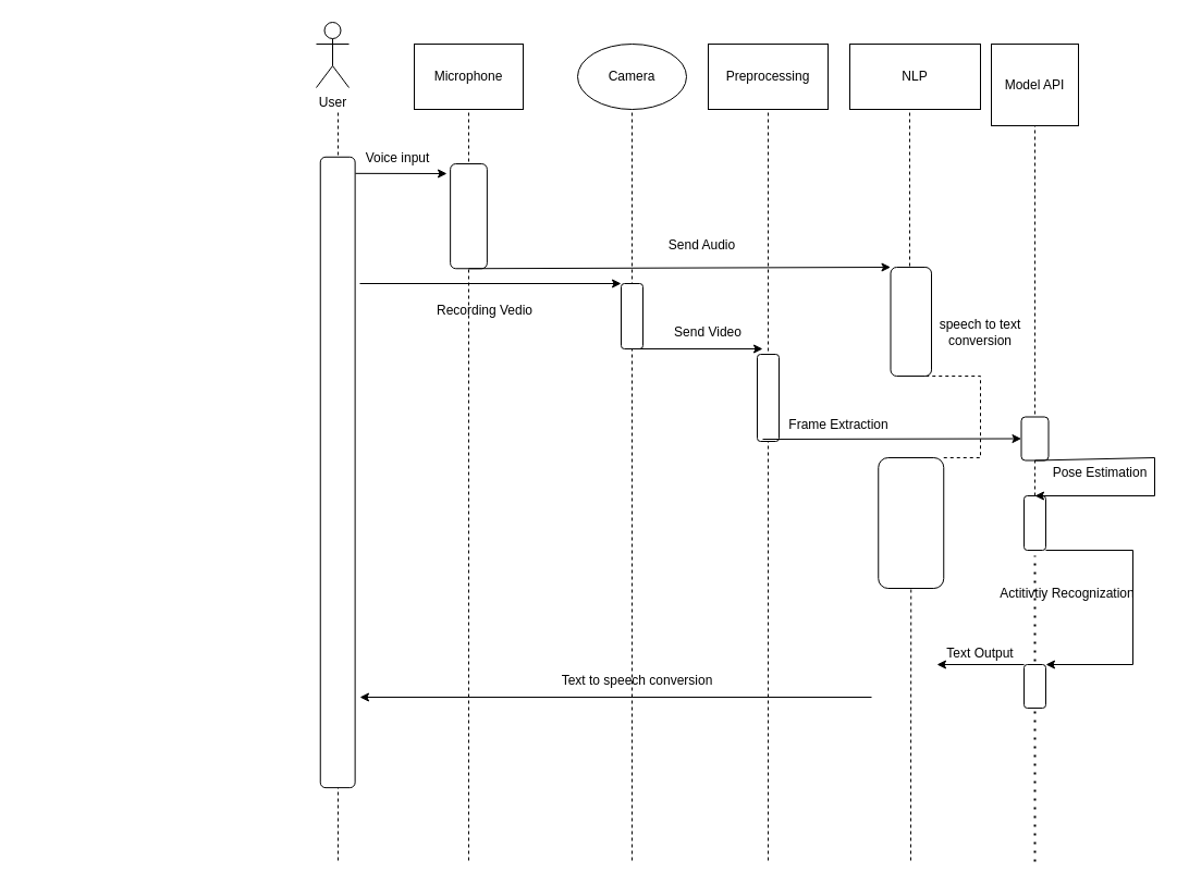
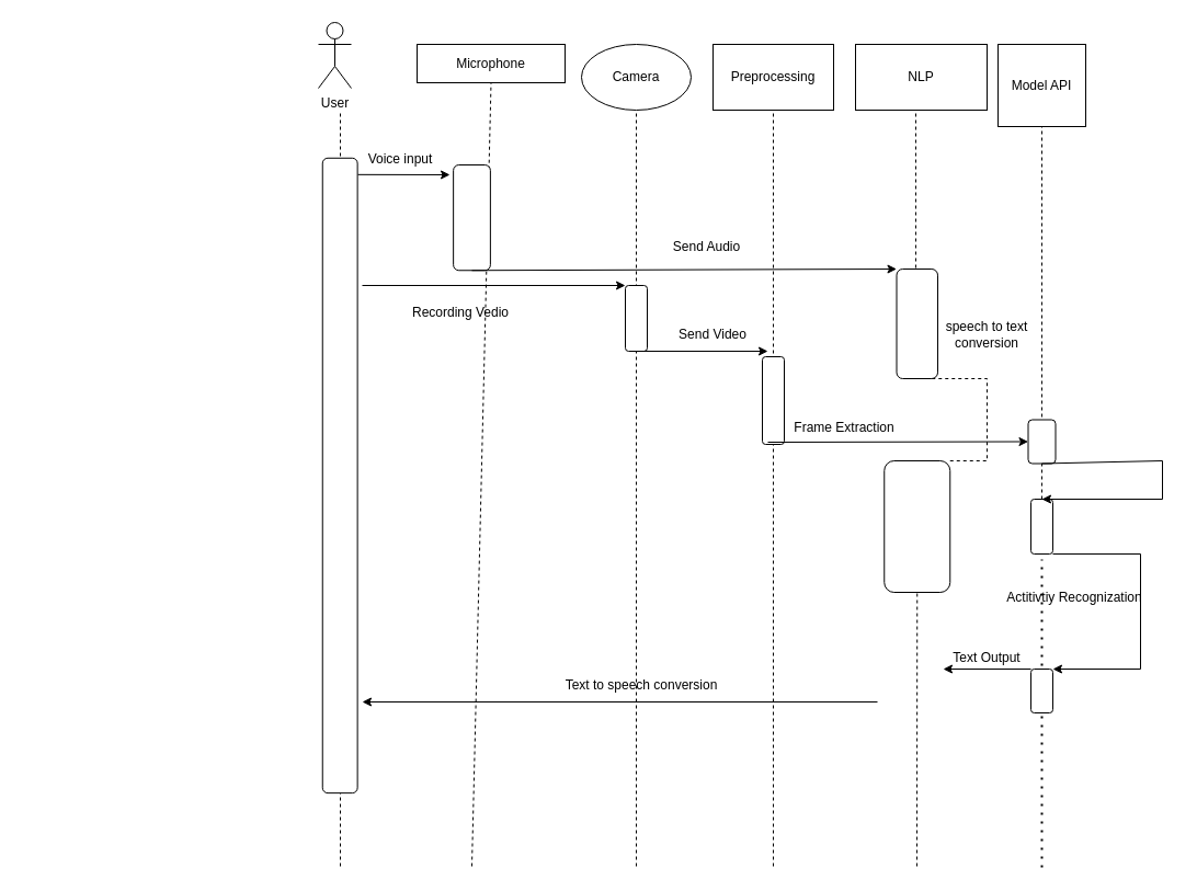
- <mxCell id="2" value="Microphone" style="rounded=0;whiteSpace=wrap;html=1;" parent="1" vertex="1"><mxGeometry x="380" y="40" width="100" height="60" as="geometry" /></mxCell>
+ <mxCell id="2" value="Microphone" style="rounded=0;whiteSpace=wrap;html=1;" parent="1" vertex="1"><mxGeometry x="380" y="40" width="135" height="35" as="geometry" /></mxCell>
- <mxCell id="12" value="Recording Vedio" style="text;html=1;strokeColor=none;fillColor=none;align=center;verticalAlign=middle;whiteSpace=wrap;rounded=0;" parent="1" vertex="1"><mxGeometry x="370" y="270" width="150" height="30" as="geometry" /></mxCell>
+ <mxCell id="12" value="Recording Vedio" style="text;html=1;strokeColor=none;fillColor=none;align=center;verticalAlign=middle;whiteSpace=wrap;rounded=0;" parent="1" vertex="1"><mxGeometry x="345" y="270" width="150" height="30" as="geometry" /></mxCell>
- <mxCell id="22" value="Pose Estimation" style="text;html=1;strokeColor=none;fillColor=none;align=center;verticalAlign=middle;whiteSpace=wrap;rounded=0;" parent="1" vertex="1"><mxGeometry x="950" y="419.39" width="120" height="30" as="geometry" /></mxCell>
